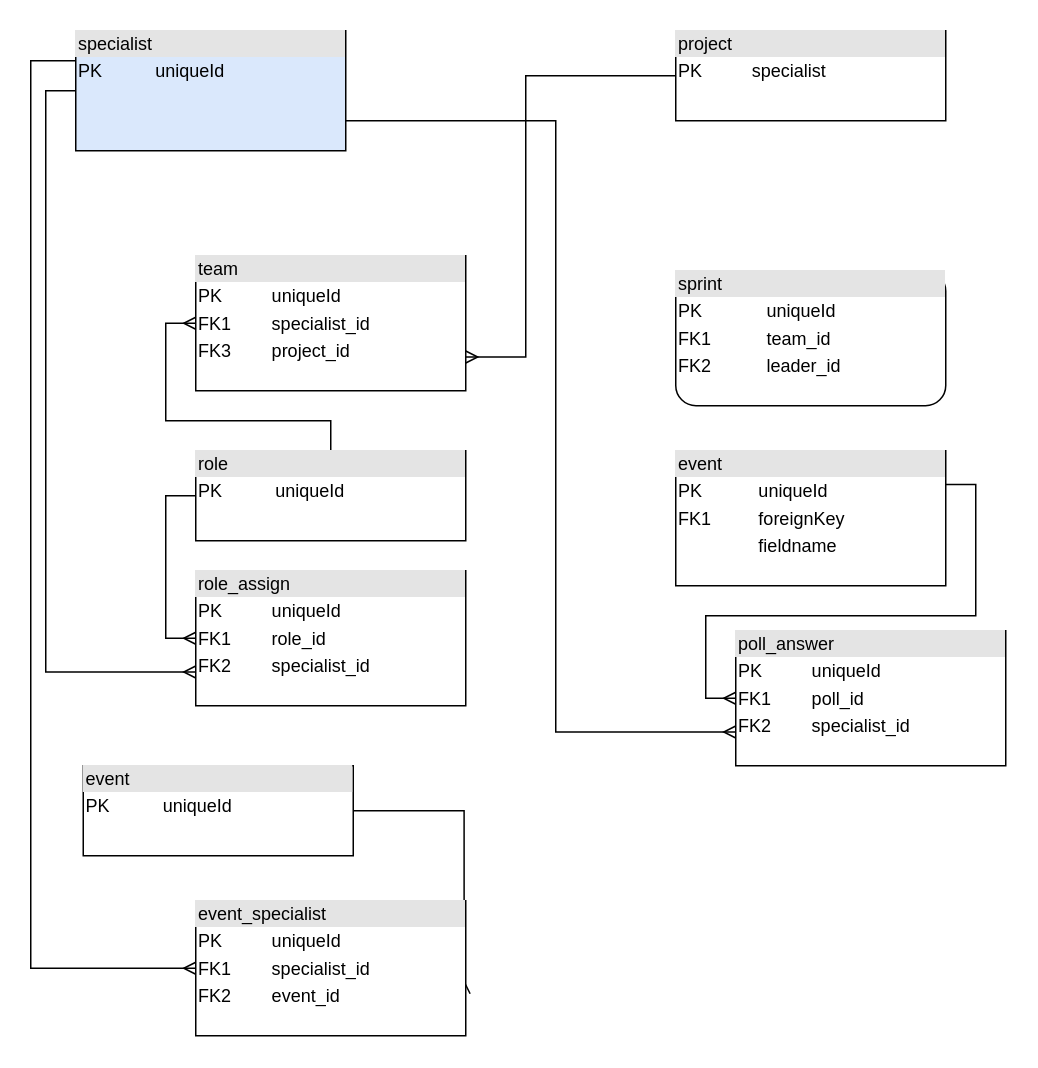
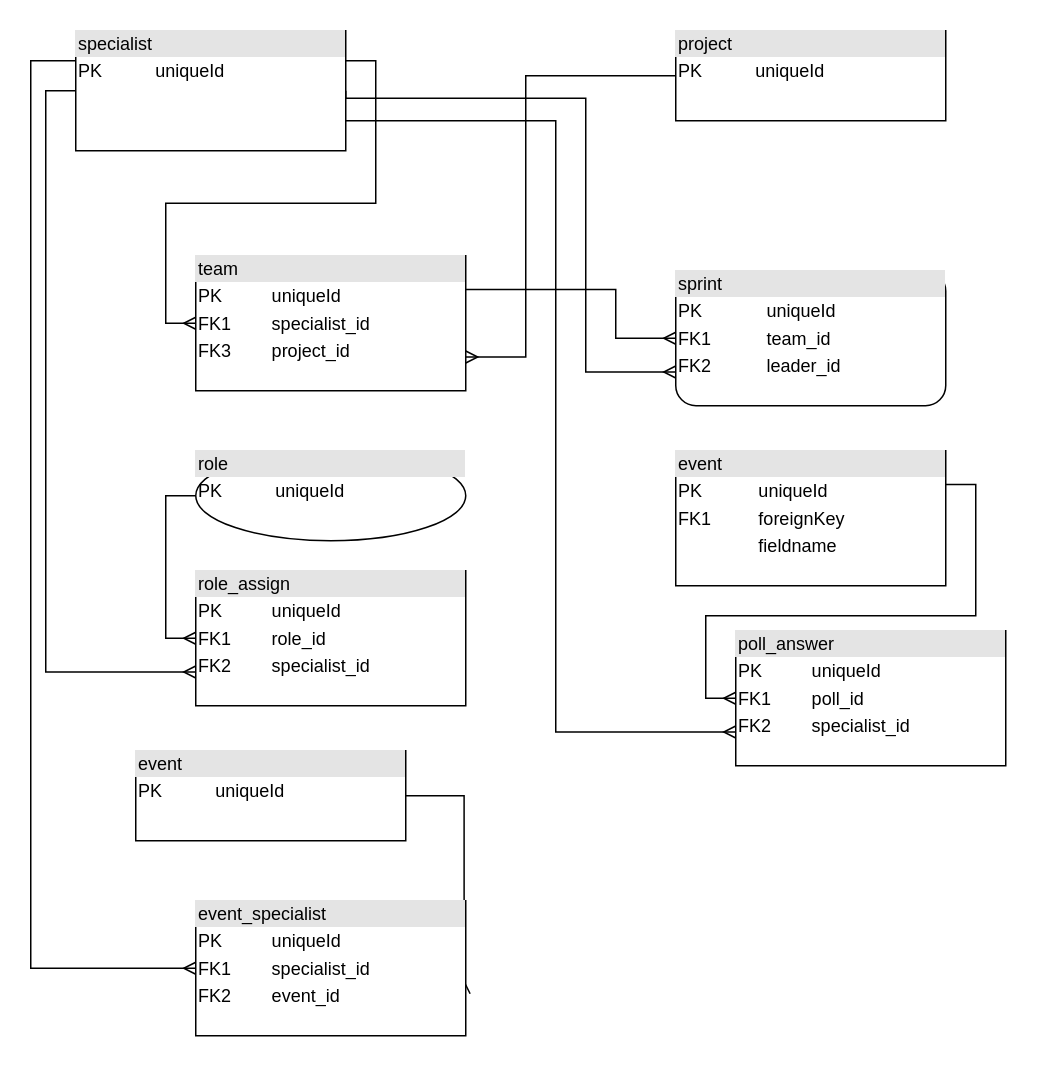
- <mxCell id="7" value="&lt;div style=&quot;box-sizing: border-box ; width: 100% ; background: #e4e4e4 ; padding: 2px&quot;&gt;project&lt;/div&gt;&lt;table style=&quot;width: 100% ; font-size: 1em&quot; cellpadding=&quot;2&quot; cellspacing=&quot;0&quot;&gt;&lt;tbody&gt;&lt;tr&gt;&lt;td&gt;PK&lt;/td&gt;&lt;td&gt;specialist&lt;/td&gt;&lt;/tr&gt;&lt;tr&gt;&lt;td&gt;&lt;br&gt;&lt;/td&gt;&lt;td&gt;&lt;br&gt;&lt;/td&gt;&lt;/tr&gt;&lt;tr&gt;&lt;td&gt;&lt;/td&gt;&lt;td&gt;&lt;br&gt;&lt;/td&gt;&lt;/tr&gt;&lt;/tbody&gt;&lt;/table&gt;" style="verticalAlign=top;align=left;overflow=fill;html=1;" vertex="1" parent="1"><mxGeometry x="450" y="20" width="180" height="60" as="geometry" /></mxCell>
+ <mxCell id="7" value="&lt;div style=&quot;box-sizing: border-box ; width: 100% ; background: #e4e4e4 ; padding: 2px&quot;&gt;project&lt;/div&gt;&lt;table style=&quot;width: 100% ; font-size: 1em&quot; cellpadding=&quot;2&quot; cellspacing=&quot;0&quot;&gt;&lt;tbody&gt;&lt;tr&gt;&lt;td&gt;PK&lt;/td&gt;&lt;td&gt;uniqueId&lt;/td&gt;&lt;/tr&gt;&lt;tr&gt;&lt;td&gt;&lt;br&gt;&lt;/td&gt;&lt;td&gt;&lt;br&gt;&lt;/td&gt;&lt;/tr&gt;&lt;tr&gt;&lt;td&gt;&lt;/td&gt;&lt;td&gt;&lt;br&gt;&lt;/td&gt;&lt;/tr&gt;&lt;/tbody&gt;&lt;/table&gt;" style="verticalAlign=top;align=left;overflow=fill;html=1;" vertex="1" parent="1"><mxGeometry x="450" y="20" width="180" height="60" as="geometry" /></mxCell>
- <mxCell id="6" value="&lt;div style=&quot;box-sizing: border-box ; width: 100% ; background: #e4e4e4 ; padding: 2px&quot;&gt;specialist&lt;/div&gt;&lt;table style=&quot;width: 100% ; font-size: 1em&quot; cellpadding=&quot;2&quot; cellspacing=&quot;0&quot;&gt;&lt;tbody&gt;&lt;tr&gt;&lt;td&gt;PK&lt;/td&gt;&lt;td&gt;uniqueId&lt;/td&gt;&lt;/tr&gt;&lt;tr&gt;&lt;td&gt;&lt;/td&gt;&lt;td&gt;&lt;/td&gt;&lt;/tr&gt;&lt;/tbody&gt;&lt;/table&gt;" style="verticalAlign=top;align=left;overflow=fill;html=1;fillColor=#dae8fc;" vertex="1" parent="1"><mxGeometry x="50" y="20" width="180" height="80" as="geometry" /></mxCell>
+ <mxCell id="6" value="&lt;div style=&quot;box-sizing: border-box ; width: 100% ; background: #e4e4e4 ; padding: 2px&quot;&gt;specialist&lt;/div&gt;&lt;table style=&quot;width: 100% ; font-size: 1em&quot; cellpadding=&quot;2&quot; cellspacing=&quot;0&quot;&gt;&lt;tbody&gt;&lt;tr&gt;&lt;td&gt;PK&lt;/td&gt;&lt;td&gt;uniqueId&lt;/td&gt;&lt;/tr&gt;&lt;tr&gt;&lt;td&gt;&lt;/td&gt;&lt;td&gt;&lt;/td&gt;&lt;/tr&gt;&lt;/tbody&gt;&lt;/table&gt;" style="verticalAlign=top;align=left;overflow=fill;html=1;" vertex="1" parent="1"><mxGeometry x="50" y="20" width="180" height="80" as="geometry" /></mxCell>
+ <mxCell id="3" style="edgeStyle=orthogonalEdgeStyle;rounded=0;orthogonalLoop=1;jettySize=auto;html=1;exitX=1;exitY=0.5;exitDx=0;exitDy=0;entryX=0;entryY=0.75;entryDx=0;entryDy=0;endArrow=ERmany;endFill=0;" edge="1" parent="1" source="6" target="15"><mxGeometry relative="1" as="geometry"><Array as="points"><mxPoint x="390" y="65" /><mxPoint x="390" y="248" /></Array></mxGeometry></mxCell>
+ <mxCell id="10" style="edgeStyle=orthogonalEdgeStyle;rounded=0;orthogonalLoop=1;jettySize=auto;html=1;exitX=1;exitY=0.25;exitDx=0;exitDy=0;entryX=0;entryY=0.5;entryDx=0;entryDy=0;endArrow=ERmany;endFill=0;" edge="1" parent="1" source="11" target="15"><mxGeometry relative="1" as="geometry"><Array as="points"><mxPoint x="410" y="193" /><mxPoint x="410" y="225" /></Array></mxGeometry></mxCell>
- <mxCell id="8" style="edgeStyle=orthogonalEdgeStyle;rounded=0;orthogonalLoop=1;jettySize=auto;html=1;exitX=0;exitY=0.5;exitDx=0;exitDy=0;endArrow=none;endFill=0;startArrow=ERmany;startFill=0;" edge="1" parent="1" source="11" target="13"><mxGeometry relative="1" as="geometry" /></mxCell>
+ <mxCell id="8" style="edgeStyle=orthogonalEdgeStyle;rounded=0;orthogonalLoop=1;jettySize=auto;html=1;exitX=0;exitY=0.5;exitDx=0;exitDy=0;entryX=1;entryY=0.25;entryDx=0;entryDy=0;endArrow=none;endFill=0;startArrow=ERmany;startFill=0;" edge="1" parent="1" source="11" target="6"><mxGeometry relative="1" as="geometry" /></mxCell>
- <mxCell id="13" value="&lt;div style=&quot;box-sizing: border-box ; width: 100% ; background: #e4e4e4 ; padding: 2px&quot;&gt;role&lt;/div&gt;&lt;table style=&quot;width: 100% ; font-size: 1em&quot; cellpadding=&quot;2&quot; cellspacing=&quot;0&quot;&gt;&lt;tbody&gt;&lt;tr&gt;&lt;td&gt;PK&lt;/td&gt;&lt;td&gt;uniqueId&lt;/td&gt;&lt;/tr&gt;&lt;tr&gt;&lt;td&gt;&lt;br&gt;&lt;/td&gt;&lt;td&gt;&lt;br&gt;&lt;/td&gt;&lt;/tr&gt;&lt;/tbody&gt;&lt;/table&gt;" style="verticalAlign=top;align=left;overflow=fill;html=1;" vertex="1" parent="1"><mxGeometry x="130" y="300" width="180" height="60" as="geometry" /></mxCell>
+ <mxCell id="13" value="&lt;div style=&quot;box-sizing: border-box ; width: 100% ; background: #e4e4e4 ; padding: 2px&quot;&gt;role&lt;/div&gt;&lt;table style=&quot;width: 100% ; font-size: 1em&quot; cellpadding=&quot;2&quot; cellspacing=&quot;0&quot;&gt;&lt;tbody&gt;&lt;tr&gt;&lt;td&gt;PK&lt;/td&gt;&lt;td&gt;uniqueId&lt;/td&gt;&lt;/tr&gt;&lt;tr&gt;&lt;td&gt;&lt;br&gt;&lt;/td&gt;&lt;td&gt;&lt;br&gt;&lt;/td&gt;&lt;/tr&gt;&lt;/tbody&gt;&lt;/table&gt;" style="ellipse;verticalAlign=top;align=left;overflow=fill;html=1;" vertex="1" parent="1"><mxGeometry x="130" y="300" width="180" height="60" as="geometry" /></mxCell>
- <mxCell id="20" value="&lt;div style=&quot;box-sizing: border-box ; width: 100% ; background: #e4e4e4 ; padding: 2px&quot;&gt;event&lt;/div&gt;&lt;table style=&quot;width: 100% ; font-size: 1em&quot; cellpadding=&quot;2&quot; cellspacing=&quot;0&quot;&gt;&lt;tbody&gt;&lt;tr&gt;&lt;td&gt;PK&lt;/td&gt;&lt;td&gt;uniqueId&lt;/td&gt;&lt;/tr&gt;&lt;tr&gt;&lt;td&gt;&lt;br&gt;&lt;/td&gt;&lt;td&gt;&lt;br&gt;&lt;/td&gt;&lt;/tr&gt;&lt;tr&gt;&lt;td&gt;&lt;/td&gt;&lt;td&gt;&lt;br&gt;&lt;/td&gt;&lt;/tr&gt;&lt;/tbody&gt;&lt;/table&gt;" style="verticalAlign=top;align=left;overflow=fill;html=1;" vertex="1" parent="1"><mxGeometry x="55" y="510" width="180" height="60" as="geometry" /></mxCell>
+ <mxCell id="20" value="&lt;div style=&quot;box-sizing: border-box ; width: 100% ; background: #e4e4e4 ; padding: 2px&quot;&gt;event&lt;/div&gt;&lt;table style=&quot;width: 100% ; font-size: 1em&quot; cellpadding=&quot;2&quot; cellspacing=&quot;0&quot;&gt;&lt;tbody&gt;&lt;tr&gt;&lt;td&gt;PK&lt;/td&gt;&lt;td&gt;uniqueId&lt;/td&gt;&lt;/tr&gt;&lt;tr&gt;&lt;td&gt;&lt;br&gt;&lt;/td&gt;&lt;td&gt;&lt;br&gt;&lt;/td&gt;&lt;/tr&gt;&lt;tr&gt;&lt;td&gt;&lt;/td&gt;&lt;td&gt;&lt;br&gt;&lt;/td&gt;&lt;/tr&gt;&lt;/tbody&gt;&lt;/table&gt;" style="verticalAlign=top;align=left;overflow=fill;html=1;" vertex="1" parent="1"><mxGeometry x="90" y="500" width="180" height="60" as="geometry" /></mxCell>
